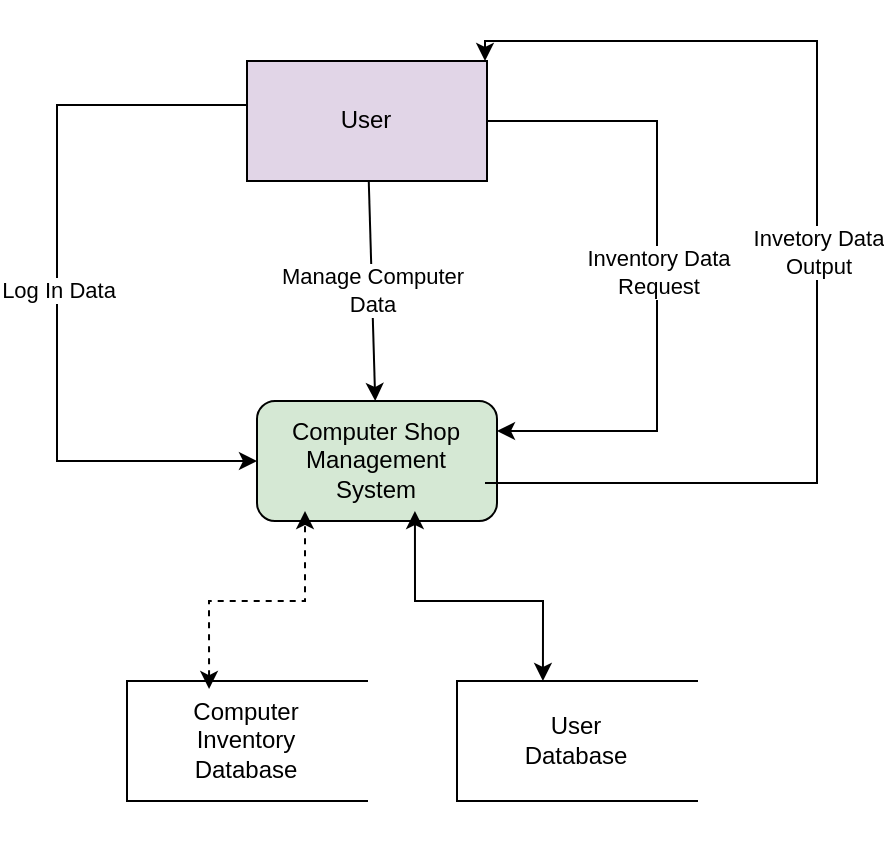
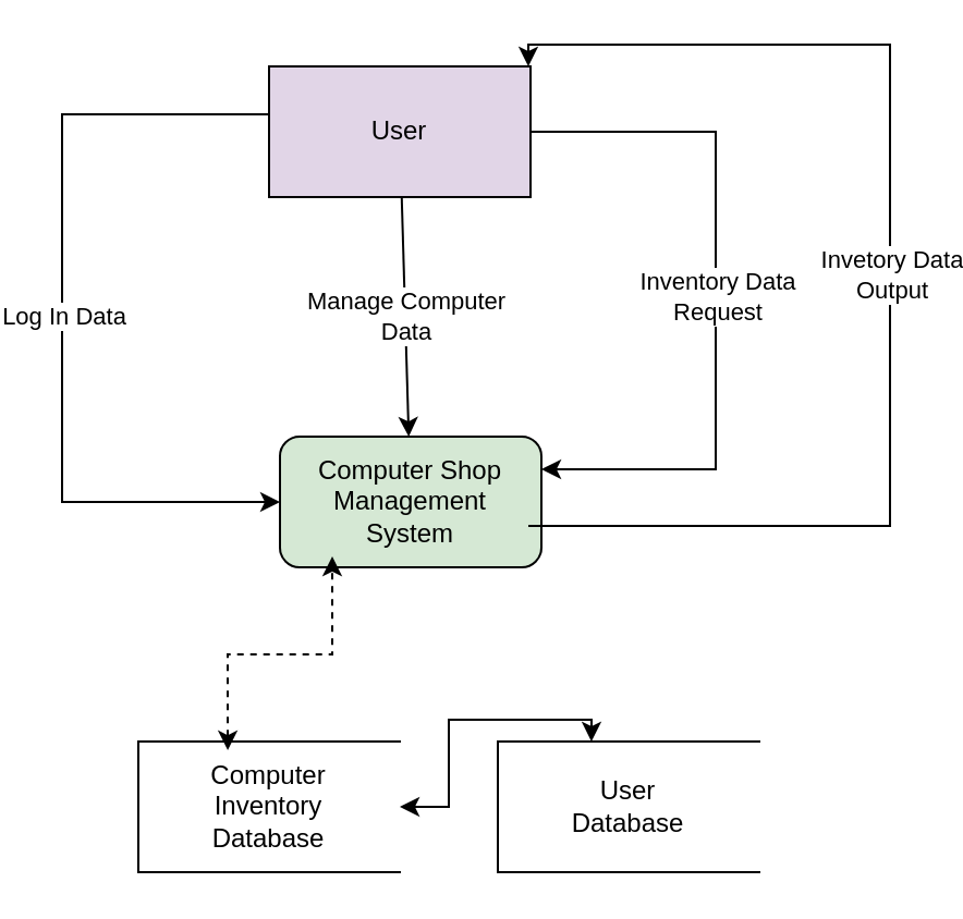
- <mxCell id="19" value="" style="endArrow=classic;startArrow=classic;html=1;rounded=0;edgeStyle=orthogonalEdgeStyle;entryX=0.658;entryY=0.917;entryDx=0;entryDy=0;entryPerimeter=0;exitX=0.358;exitY=0;exitDx=0;exitDy=0;exitPerimeter=0;" edge="1" parent="1" source="5" target="9"><mxGeometry width="50" height="50" relative="1" as="geometry"><mxPoint x="150" y="330" as="sourcePoint" /><mxPoint x="200" y="280" as="targetPoint" /></mxGeometry></mxCell>
+ <mxCell id="19" value="" style="endArrow=classic;startArrow=classic;html=1;rounded=0;edgeStyle=orthogonalEdgeStyle;exitX=0.358;exitY=0;exitDx=0;exitDy=0;exitPerimeter=0;" edge="1" parent="1" source="5" target="8"><mxGeometry width="50" height="50" relative="1" as="geometry"><mxPoint x="150" y="330" as="sourcePoint" /><mxPoint x="200" y="280" as="targetPoint" /></mxGeometry></mxCell>
